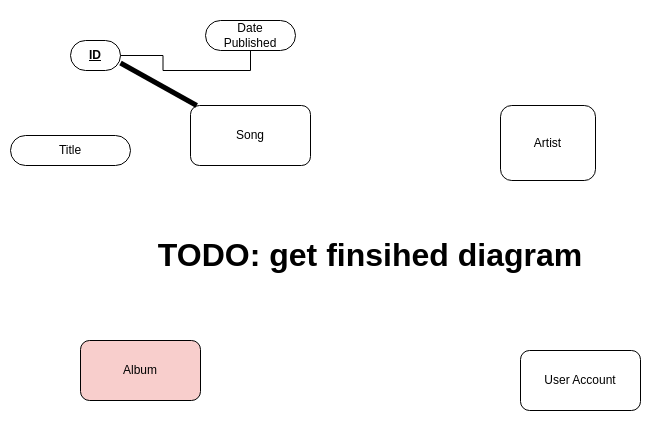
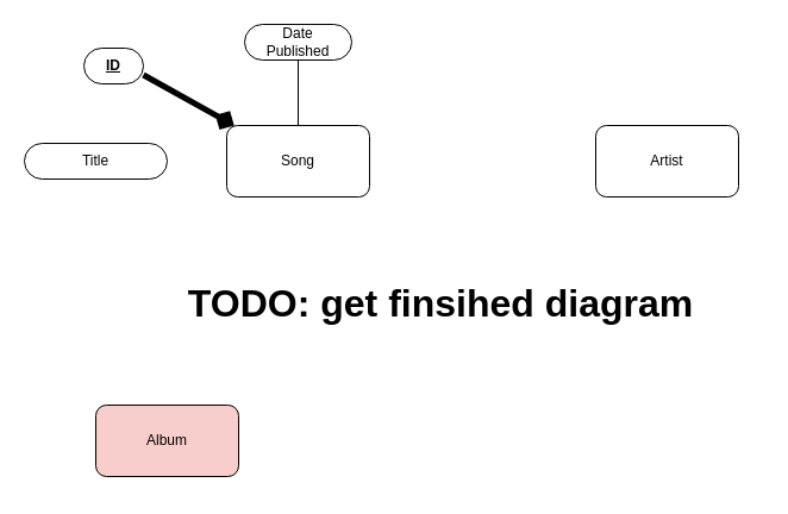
- <mxCell id="8" style="edgeStyle=orthogonalEdgeStyle;rounded=0;orthogonalLoop=1;jettySize=auto;html=1;exitX=0.5;exitY=1;exitDx=0;exitDy=0;strokeWidth=1;endArrow=none;endFill=0;" edge="1" parent="1" source="9" target="7"><mxGeometry relative="1" as="geometry" /></mxCell>
+ <mxCell id="8" style="edgeStyle=orthogonalEdgeStyle;rounded=0;orthogonalLoop=1;jettySize=auto;html=1;exitX=0.5;exitY=1;exitDx=0;exitDy=0;entryX=0.5;entryY=0;entryDx=0;entryDy=0;strokeWidth=1;endArrow=none;endFill=0;" edge="1" parent="1" source="9" target="2"><mxGeometry relative="1" as="geometry" /></mxCell>
- <mxCell id="10" value="" style="endArrow=none;html=1;strokeWidth=5;exitX=1;exitY=0.75;exitDx=0;exitDy=0;" edge="1" parent="1" source="7" target="2"><mxGeometry width="50" height="50" relative="1" as="geometry"><mxPoint x="360" y="240" as="sourcePoint" /><mxPoint x="410" y="190" as="targetPoint" /></mxGeometry></mxCell>
+ <mxCell id="10" value="" style="endArrow=diamond;html=1;strokeWidth=5;exitX=1;exitY=0.75;exitDx=0;exitDy=0;" edge="1" parent="1" source="7" target="2"><mxGeometry width="50" height="50" relative="1" as="geometry"><mxPoint x="360" y="240" as="sourcePoint" /><mxPoint x="410" y="190" as="targetPoint" /></mxGeometry></mxCell>
- <mxCell id="3" value="&lt;div&gt;Artist&lt;/div&gt;" style="rounded=1;whiteSpace=wrap;html=1;" vertex="1" parent="1"><mxGeometry x="500" y="105" width="95" height="75" as="geometry" /></mxCell>
+ <mxCell id="3" value="&lt;div&gt;Artist&lt;/div&gt;" style="rounded=1;whiteSpace=wrap;html=1;" vertex="1" parent="1"><mxGeometry x="500" y="105" width="120" height="60" as="geometry" /></mxCell>
- <mxCell id="6" value="Title" style="rounded=1;whiteSpace=wrap;html=1;arcSize=50;" vertex="1" parent="1"><mxGeometry x="10" y="135" width="120" height="30" as="geometry" /></mxCell>
+ <mxCell id="6" value="Title" style="rounded=1;whiteSpace=wrap;html=1;arcSize=50;" vertex="1" parent="1"><mxGeometry x="20" y="120" width="120" height="30" as="geometry" /></mxCell>
- <mxCell id="5" value="&lt;div&gt;User Account&lt;/div&gt;" style="rounded=1;whiteSpace=wrap;html=1;" vertex="1" parent="1"><mxGeometry x="520" y="350" width="120" height="60" as="geometry" /></mxCell>
